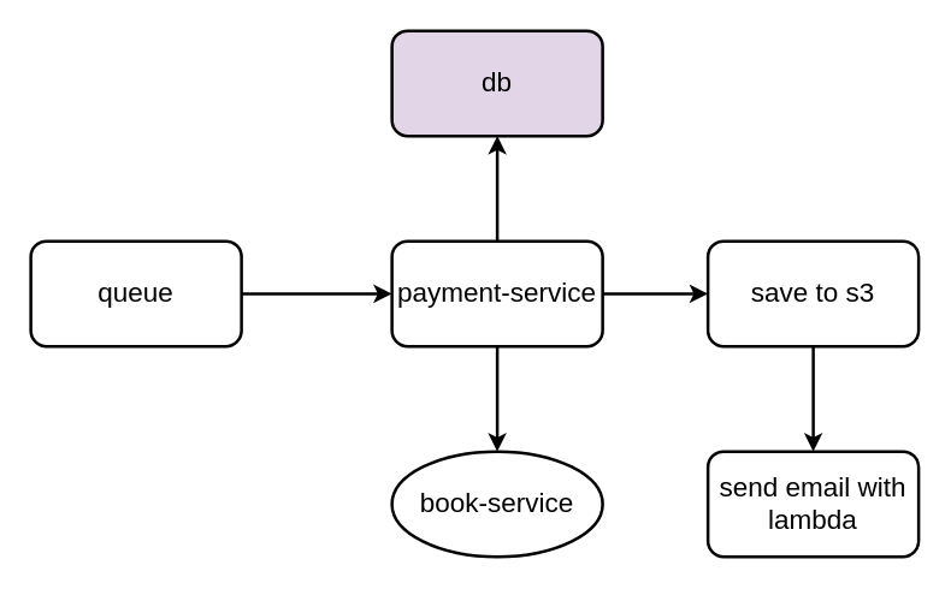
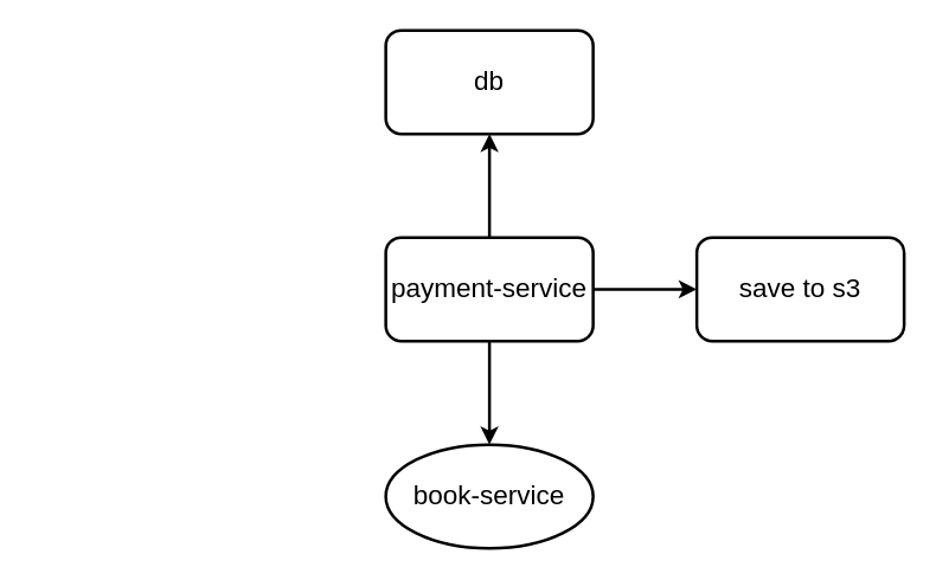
- <mxCell id="12" value="db" style="rounded=1;whiteSpace=wrap;html=1;fontSize=18;strokeWidth=2;fillColor=#e1d5e7;" vertex="1" parent="1"><mxGeometry x="260" y="20" width="140" height="70" as="geometry" /></mxCell>
+ <mxCell id="12" value="db" style="rounded=1;whiteSpace=wrap;html=1;fontSize=18;strokeWidth=2;" vertex="1" parent="1"><mxGeometry x="260" y="20" width="140" height="70" as="geometry" /></mxCell>
- <mxCell id="3" value="queue" style="rounded=1;whiteSpace=wrap;html=1;fontSize=18;strokeWidth=2;" vertex="1" parent="1"><mxGeometry x="20" y="160" width="140" height="70" as="geometry" /></mxCell>
- <mxCell id="2" style="edgeStyle=orthogonalEdgeStyle;rounded=0;orthogonalLoop=1;jettySize=auto;html=1;strokeWidth=2;" edge="1" parent="1" source="3" target="7"><mxGeometry relative="1" as="geometry" /></mxCell>
- <mxCell id="9" style="edgeStyle=orthogonalEdgeStyle;rounded=0;orthogonalLoop=1;jettySize=auto;html=1;exitX=0.5;exitY=1;exitDx=0;exitDy=0;entryX=0.5;entryY=0;entryDx=0;entryDy=0;strokeWidth=2;" edge="1" parent="1" source="10" target="11"><mxGeometry relative="1" as="geometry" /></mxCell>
- <mxCell id="11" value="send email with lambda" style="rounded=1;whiteSpace=wrap;html=1;fontSize=18;strokeWidth=2;" vertex="1" parent="1"><mxGeometry x="470" y="300" width="140" height="70" as="geometry" /></mxCell>
